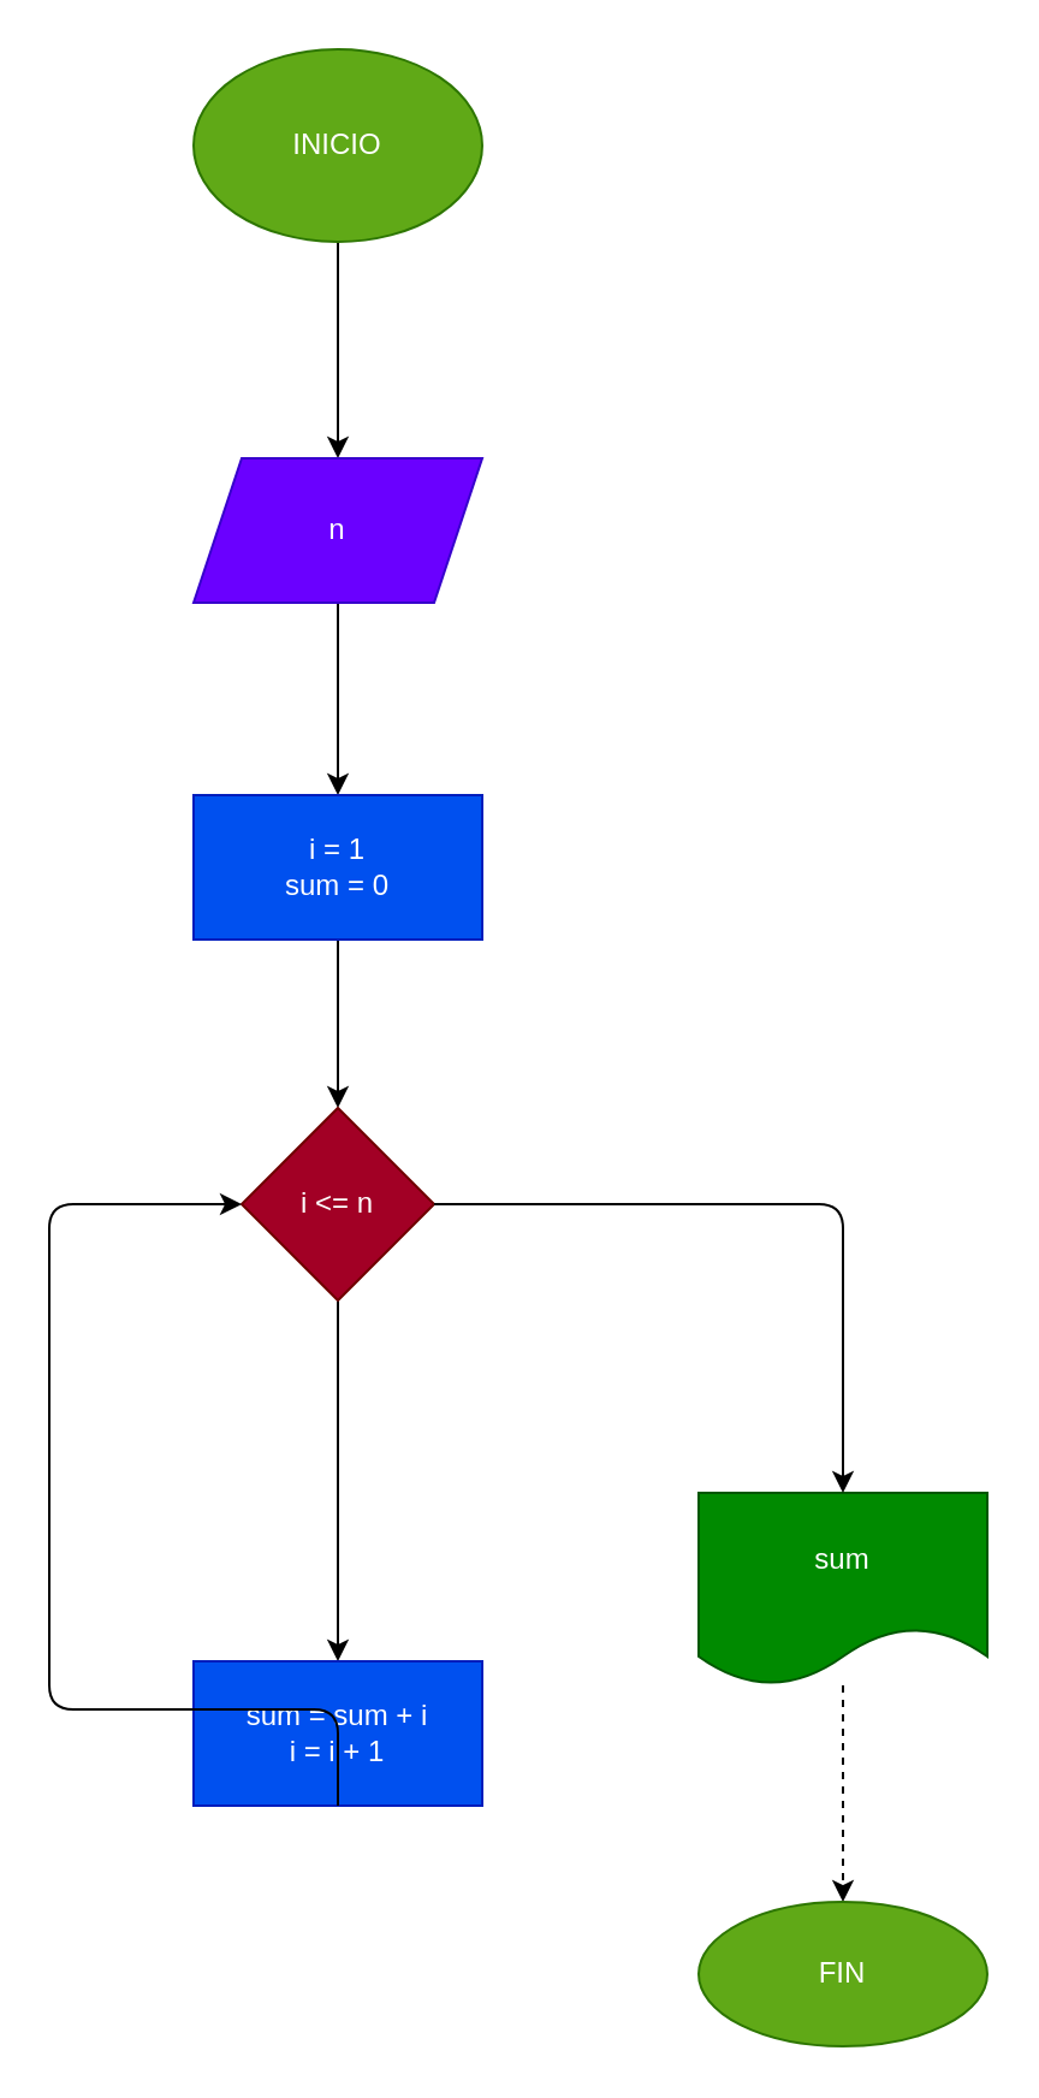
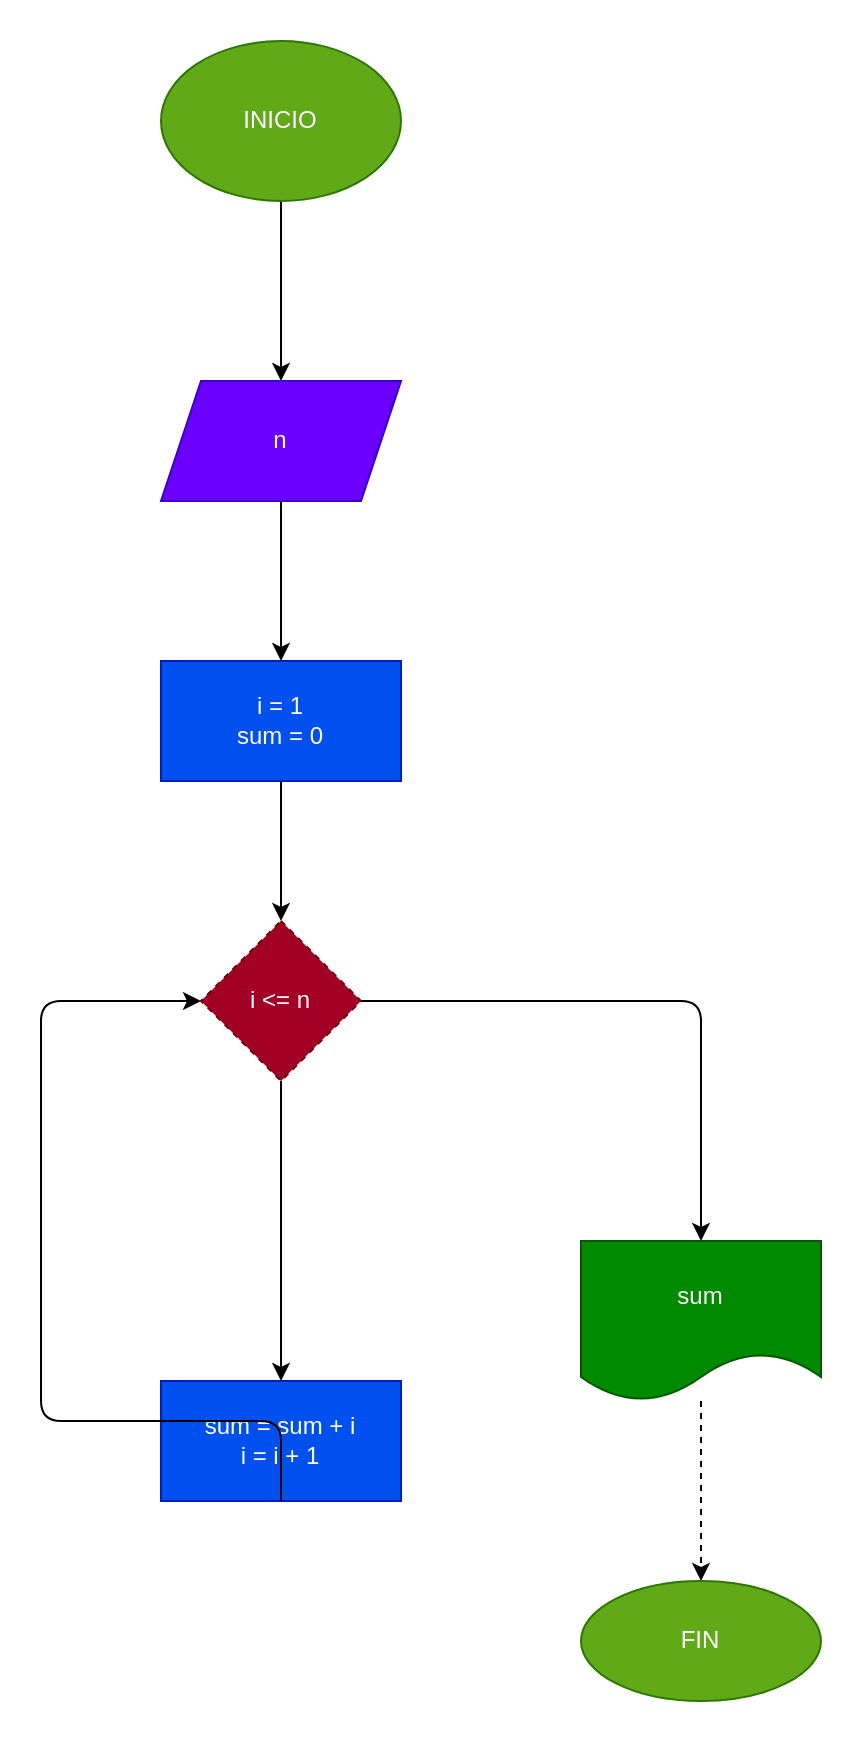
- <mxCell id="9" value="i &amp;lt;= n" style="rhombus;whiteSpace=wrap;html=1;fillColor=#a20025;fontColor=#ffffff;strokeColor=#6F0000;" parent="1" vertex="1"><mxGeometry x="100" y="460" width="80" height="80" as="geometry" /></mxCell>
+ <mxCell id="9" value="i &amp;lt;= n" style="rhombus;whiteSpace=wrap;html=1;fillColor=#a20025;fontColor=#ffffff;strokeColor=#6F0000;dashed=1;" parent="1" vertex="1"><mxGeometry x="100" y="460" width="80" height="80" as="geometry" /></mxCell>
